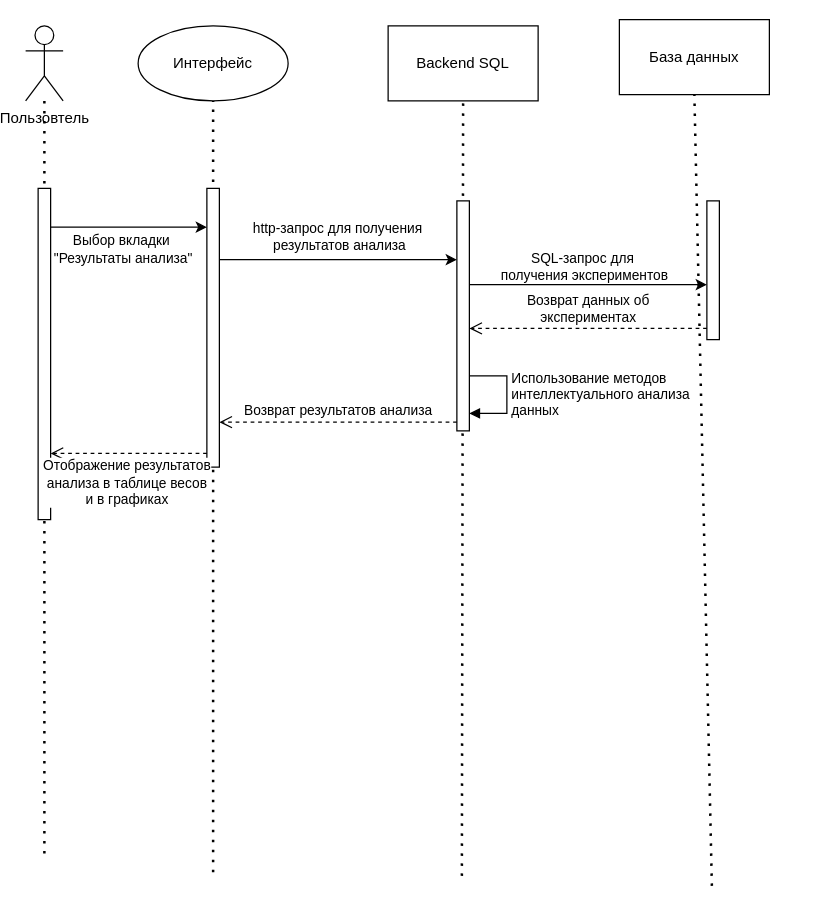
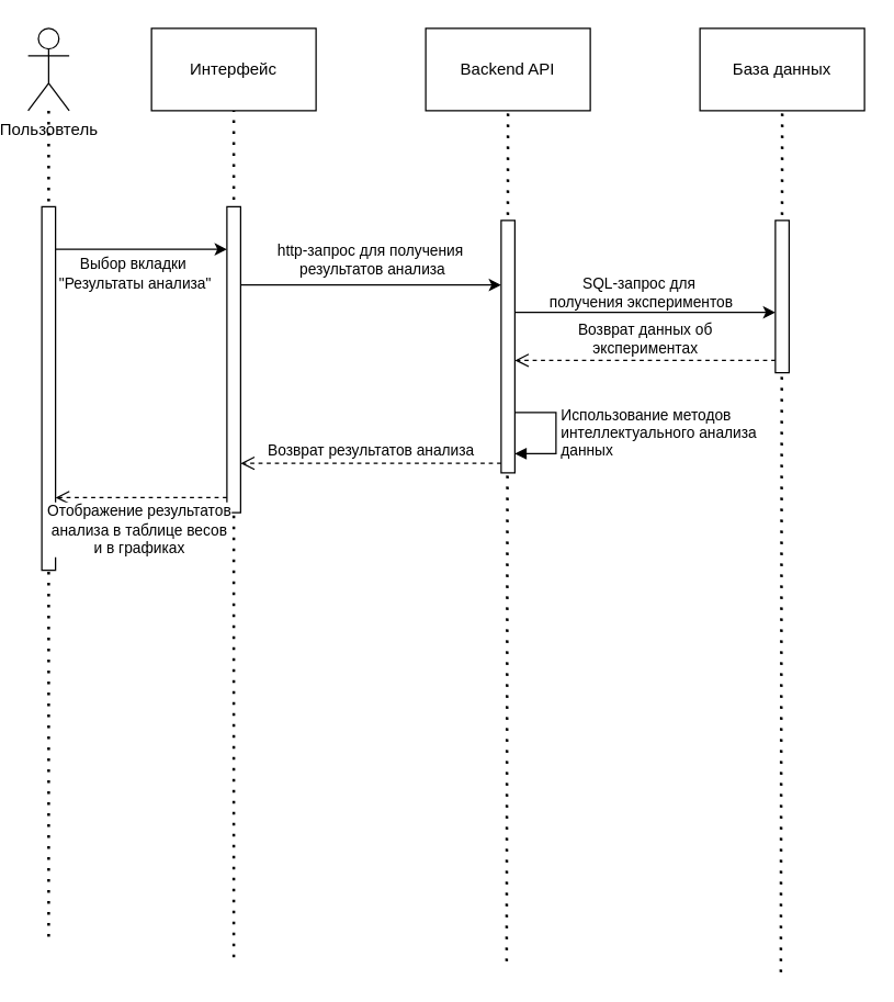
- <mxCell id="12" value="База данных" style="rounded=0;whiteSpace=wrap;html=1;" vertex="1" parent="1"><mxGeometry x="495" y="15" width="120" height="60" as="geometry" /></mxCell>
+ <mxCell id="12" value="База данных" style="rounded=0;whiteSpace=wrap;html=1;" vertex="1" parent="1"><mxGeometry x="510" y="20" width="120" height="60" as="geometry" /></mxCell>
- <mxCell id="7" value="Интерфейс" style="ellipse;whiteSpace=wrap;html=1;" vertex="1" parent="1"><mxGeometry x="110" y="20" width="120" height="60" as="geometry" /></mxCell>
+ <mxCell id="7" value="Интерфейс" style="rounded=0;whiteSpace=wrap;html=1;" vertex="1" parent="1"><mxGeometry x="110" y="20" width="120" height="60" as="geometry" /></mxCell>
- <mxCell id="10" value="Backend SQL" style="rounded=0;whiteSpace=wrap;html=1;" vertex="1" parent="1"><mxGeometry x="310" y="20" width="120" height="60" as="geometry" /></mxCell>
+ <mxCell id="10" value="Backend API" style="rounded=0;whiteSpace=wrap;html=1;" vertex="1" parent="1"><mxGeometry x="310" y="20" width="120" height="60" as="geometry" /></mxCell>
